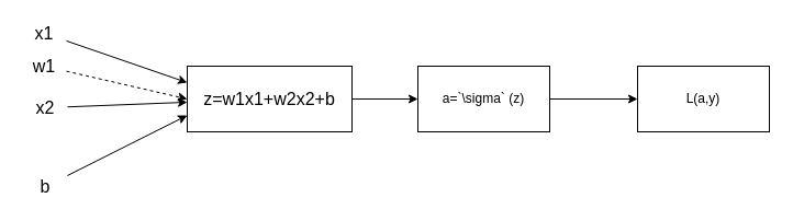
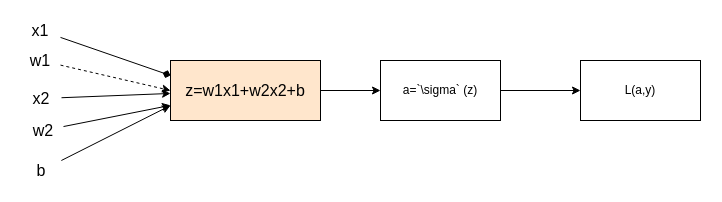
- <mxCell id="9" style="rounded=0;orthogonalLoop=1;jettySize=auto;html=1;entryX=0;entryY=0.25;entryDx=0;entryDy=0;" edge="1" parent="1" source="10" target="3"><mxGeometry relative="1" as="geometry" /></mxCell>
+ <mxCell id="9" style="rounded=0;orthogonalLoop=1;jettySize=auto;html=1;entryX=0;entryY=0.25;entryDx=0;entryDy=0;endArrow=diamond;" edge="1" parent="1" source="10" target="3"><mxGeometry relative="1" as="geometry" /></mxCell>
- <mxCell id="3" value="&lt;font style=&quot;font-size: 16px&quot;&gt;z=w1x1+w2x2+b&lt;/font&gt;" style="rounded=0;whiteSpace=wrap;html=1;" vertex="1" parent="1"><mxGeometry x="170" y="60" width="150" height="60" as="geometry" /></mxCell>
+ <mxCell id="3" value="&lt;font style=&quot;font-size: 16px&quot;&gt;z=w1x1+w2x2+b&lt;/font&gt;" style="rounded=0;whiteSpace=wrap;html=1;fillColor=#ffe6cc;" vertex="1" parent="1"><mxGeometry x="170" y="60" width="150" height="60" as="geometry" /></mxCell>
+ <mxCell id="11" style="edgeStyle=none;rounded=0;orthogonalLoop=1;jettySize=auto;html=1;" edge="1" parent="1" source="12" target="3"><mxGeometry relative="1" as="geometry" /></mxCell>
+ <mxCell id="12" value="&lt;font style=&quot;font-size: 16px&quot;&gt;w2&lt;/font&gt;" style="text;html=1;strokeColor=none;fillColor=none;align=center;verticalAlign=middle;whiteSpace=wrap;rounded=0;" vertex="1" parent="1"><mxGeometry x="23" y="120" width="40" height="20" as="geometry" /></mxCell>
